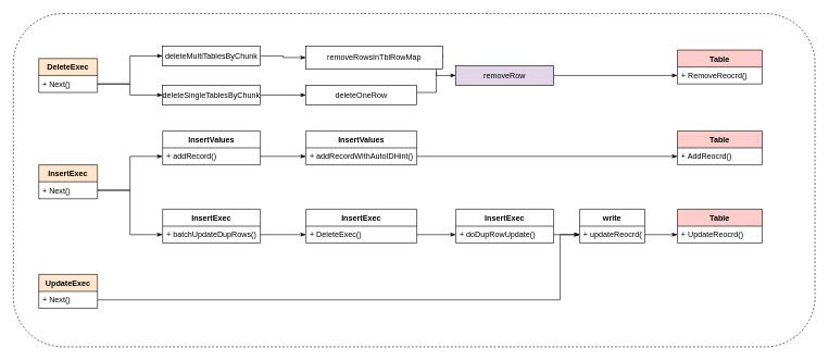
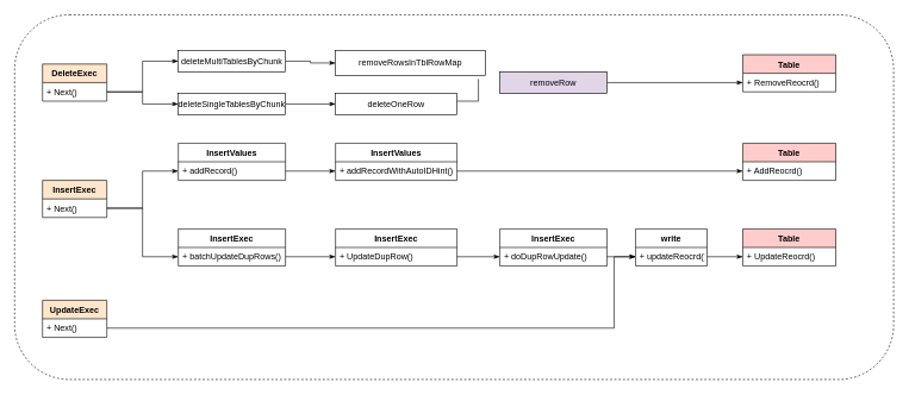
- <mxCell id="7" style="edgeStyle=orthogonalEdgeStyle;rounded=0;orthogonalLoop=1;jettySize=auto;html=1;exitX=1;exitY=0.5;exitDx=0;exitDy=0;endArrow=classicThin;endFill=1;" parent="1" source="8" target="12" edge="1"><mxGeometry relative="1" as="geometry"><Array as="points"><mxPoint x="669" y="85" /><mxPoint x="669" y="115" /></Array></mxGeometry></mxCell>
- <mxCell id="20" value="+ DeleteExec()" style="text;strokeColor=none;fillColor=none;align=left;verticalAlign=top;spacingLeft=4;spacingRight=4;overflow=hidden;rotatable=0;points=[[0,0.5],[1,0.5]];portConstraint=eastwest;" parent="19" vertex="1"><mxGeometry y="26" width="170" height="26" as="geometry" /></mxCell>
+ <mxCell id="20" value="+ UpdateDupRow()" style="text;strokeColor=none;fillColor=none;align=left;verticalAlign=top;spacingLeft=4;spacingRight=4;overflow=hidden;rotatable=0;points=[[0,0.5],[1,0.5]];portConstraint=eastwest;" parent="19" vertex="1"><mxGeometry y="26" width="170" height="26" as="geometry" /></mxCell>
